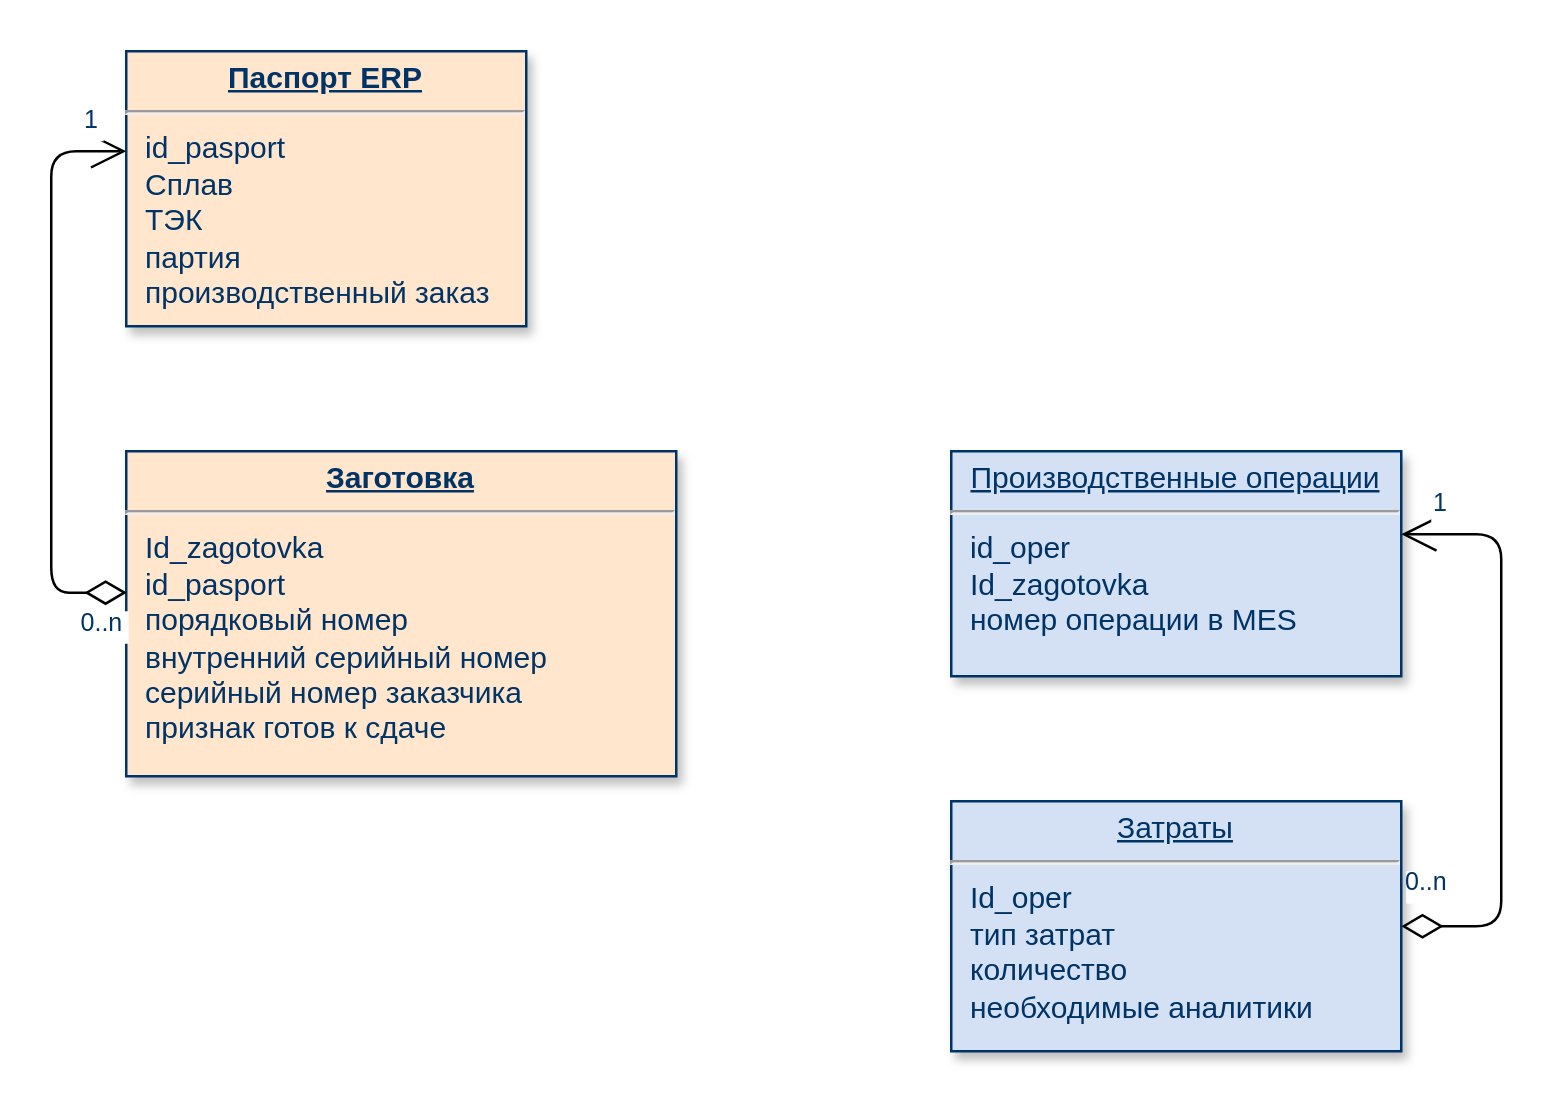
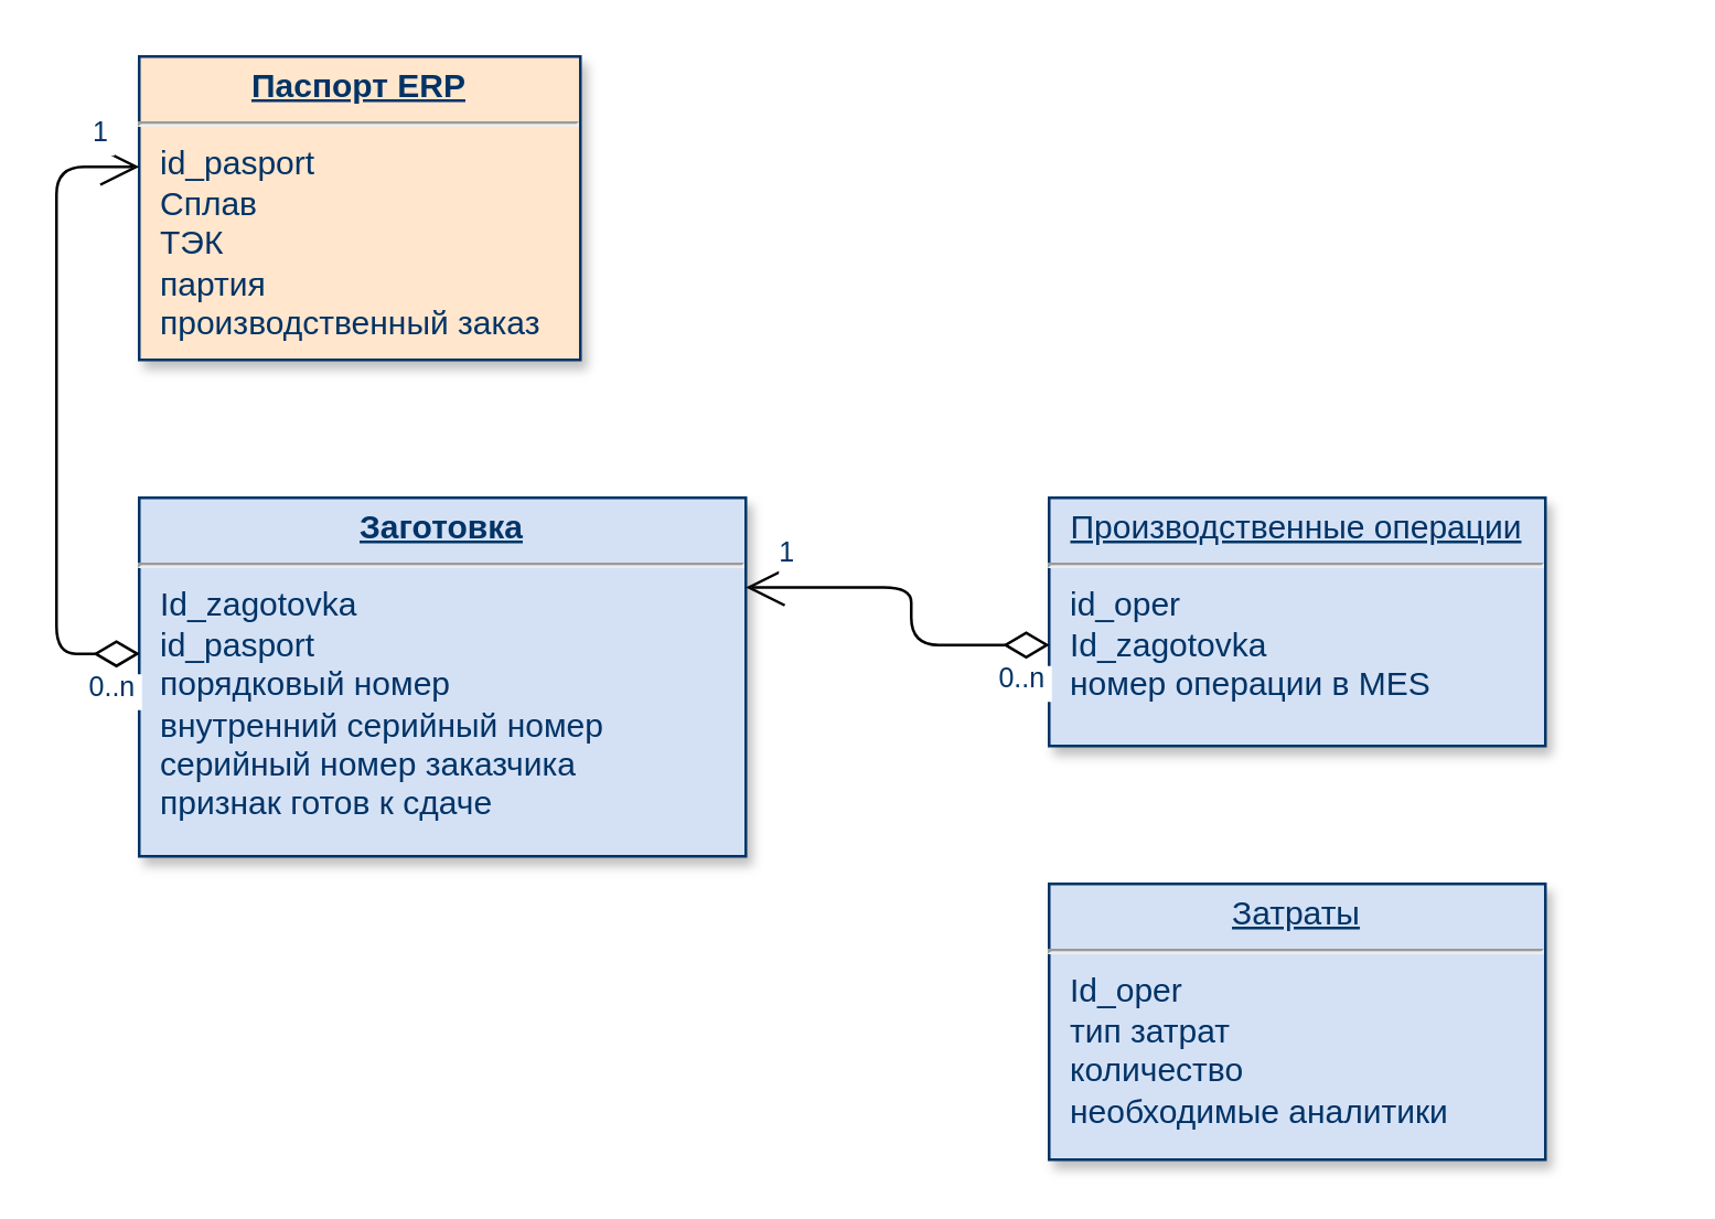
+ <mxCell id="9" value="" style="endArrow=open;endSize=12;startArrow=diamondThin;startSize=14;startFill=0;edgeStyle=orthogonalEdgeStyle;exitX=0.001;exitY=0.593;exitDx=0;exitDy=0;exitPerimeter=0;entryX=1;entryY=0.25;entryDx=0;entryDy=0;" edge="1" parent="1" source="8" target="3"><mxGeometry x="929.94" y="620" as="geometry"><mxPoint x="320.16" y="506.55" as="sourcePoint" /><mxPoint x="319.94" y="330" as="targetPoint" /><Array as="points"><mxPoint x="330" y="233" /><mxPoint x="330" y="213" /></Array></mxGeometry></mxCell>
+ <mxCell id="10" value="0..n" style="resizable=0;align=left;verticalAlign=top;labelBackgroundColor=#ffffff;fontSize=10;strokeColor=#003366;shadow=1;fillColor=#D4E1F5;fontColor=#003366" connectable="0" vertex="1" parent="9"><mxGeometry x="-1" relative="1" as="geometry"><mxPoint x="-20" as="offset" /></mxGeometry></mxCell>
+ <mxCell id="11" value="1" style="resizable=0;align=right;verticalAlign=top;labelBackgroundColor=#ffffff;fontSize=10;strokeColor=#003366;shadow=1;fillColor=#D4E1F5;fontColor=#003366" connectable="0" vertex="1" parent="9"><mxGeometry x="1" relative="1" as="geometry"><mxPoint x="19" y="-25" as="offset" /></mxGeometry></mxCell>
- <mxCell id="3" value="&lt;p style=&quot;margin: 0px; margin-top: 4px; text-align: center; text-decoration: underline;&quot;&gt;&lt;b&gt;Заготовка&lt;/b&gt;&lt;/p&gt;&lt;hr&gt;&lt;p style=&quot;margin: 0px; margin-left: 8px;&quot;&gt;Id_zagotovka&lt;br&gt;id_pasport&lt;/p&gt;&lt;p style=&quot;margin: 0px; margin-left: 8px;&quot;&gt;порядковый номер&lt;/p&gt;&lt;p style=&quot;margin: 0px; margin-left: 8px;&quot;&gt;внутренний серийный номер&lt;/p&gt;&lt;p style=&quot;margin: 0px; margin-left: 8px;&quot;&gt;серийный номер заказчика&lt;/p&gt;&lt;p style=&quot;margin: 0px; margin-left: 8px;&quot;&gt;признак готов к сдаче&lt;/p&gt;&lt;p style=&quot;margin: 0px; margin-left: 8px;&quot;&gt;&lt;br&gt;&lt;/p&gt;" style="verticalAlign=top;align=left;overflow=fill;fontSize=12;fontFamily=Helvetica;html=1;strokeColor=#003366;shadow=1;fillColor=#ffe6cc;fontColor=#003366;" vertex="1" parent="1"><mxGeometry x="50" y="180" width="220" height="130" as="geometry" /></mxCell>
+ <mxCell id="3" value="&lt;p style=&quot;margin: 0px; margin-top: 4px; text-align: center; text-decoration: underline;&quot;&gt;&lt;b&gt;Заготовка&lt;/b&gt;&lt;/p&gt;&lt;hr&gt;&lt;p style=&quot;margin: 0px; margin-left: 8px;&quot;&gt;Id_zagotovka&lt;br&gt;id_pasport&lt;/p&gt;&lt;p style=&quot;margin: 0px; margin-left: 8px;&quot;&gt;порядковый номер&lt;/p&gt;&lt;p style=&quot;margin: 0px; margin-left: 8px;&quot;&gt;внутренний серийный номер&lt;/p&gt;&lt;p style=&quot;margin: 0px; margin-left: 8px;&quot;&gt;серийный номер заказчика&lt;/p&gt;&lt;p style=&quot;margin: 0px; margin-left: 8px;&quot;&gt;признак готов к сдаче&lt;/p&gt;&lt;p style=&quot;margin: 0px; margin-left: 8px;&quot;&gt;&lt;br&gt;&lt;/p&gt;" style="verticalAlign=top;align=left;overflow=fill;fontSize=12;fontFamily=Helvetica;html=1;strokeColor=#003366;shadow=1;fillColor=#D4E1F5;fontColor=#003366" vertex="1" parent="1"><mxGeometry x="50" y="180" width="220" height="130" as="geometry" /></mxCell>
- <mxCell id="12" value="" style="endArrow=open;endSize=12;startArrow=diamondThin;startSize=14;startFill=0;edgeStyle=orthogonalEdgeStyle;entryX=1;entryY=0.369;entryDx=0;entryDy=0;entryPerimeter=0;" edge="1" parent="1" source="7" target="8"><mxGeometry x="1319.94" y="490" as="geometry"><mxPoint x="710.16" y="376.55" as="sourcePoint" /><mxPoint x="709.94" y="200" as="targetPoint" /><Array as="points"><mxPoint x="600" y="370" /><mxPoint x="600" y="213" /></Array></mxGeometry></mxCell>
- <mxCell id="13" value="0..n" style="resizable=0;align=left;verticalAlign=top;labelBackgroundColor=#ffffff;fontSize=10;strokeColor=#003366;shadow=1;fillColor=#D4E1F5;fontColor=#003366" connectable="0" vertex="1" parent="12"><mxGeometry x="-1" relative="1" as="geometry"><mxPoint y="-30" as="offset" /></mxGeometry></mxCell>
- <mxCell id="14" value="1" style="resizable=0;align=right;verticalAlign=top;labelBackgroundColor=#ffffff;fontSize=10;strokeColor=#003366;shadow=1;fillColor=#D4E1F5;fontColor=#003366" connectable="0" vertex="1" parent="12"><mxGeometry x="1" relative="1" as="geometry"><mxPoint x="20" y="-25" as="offset" /></mxGeometry></mxCell>
